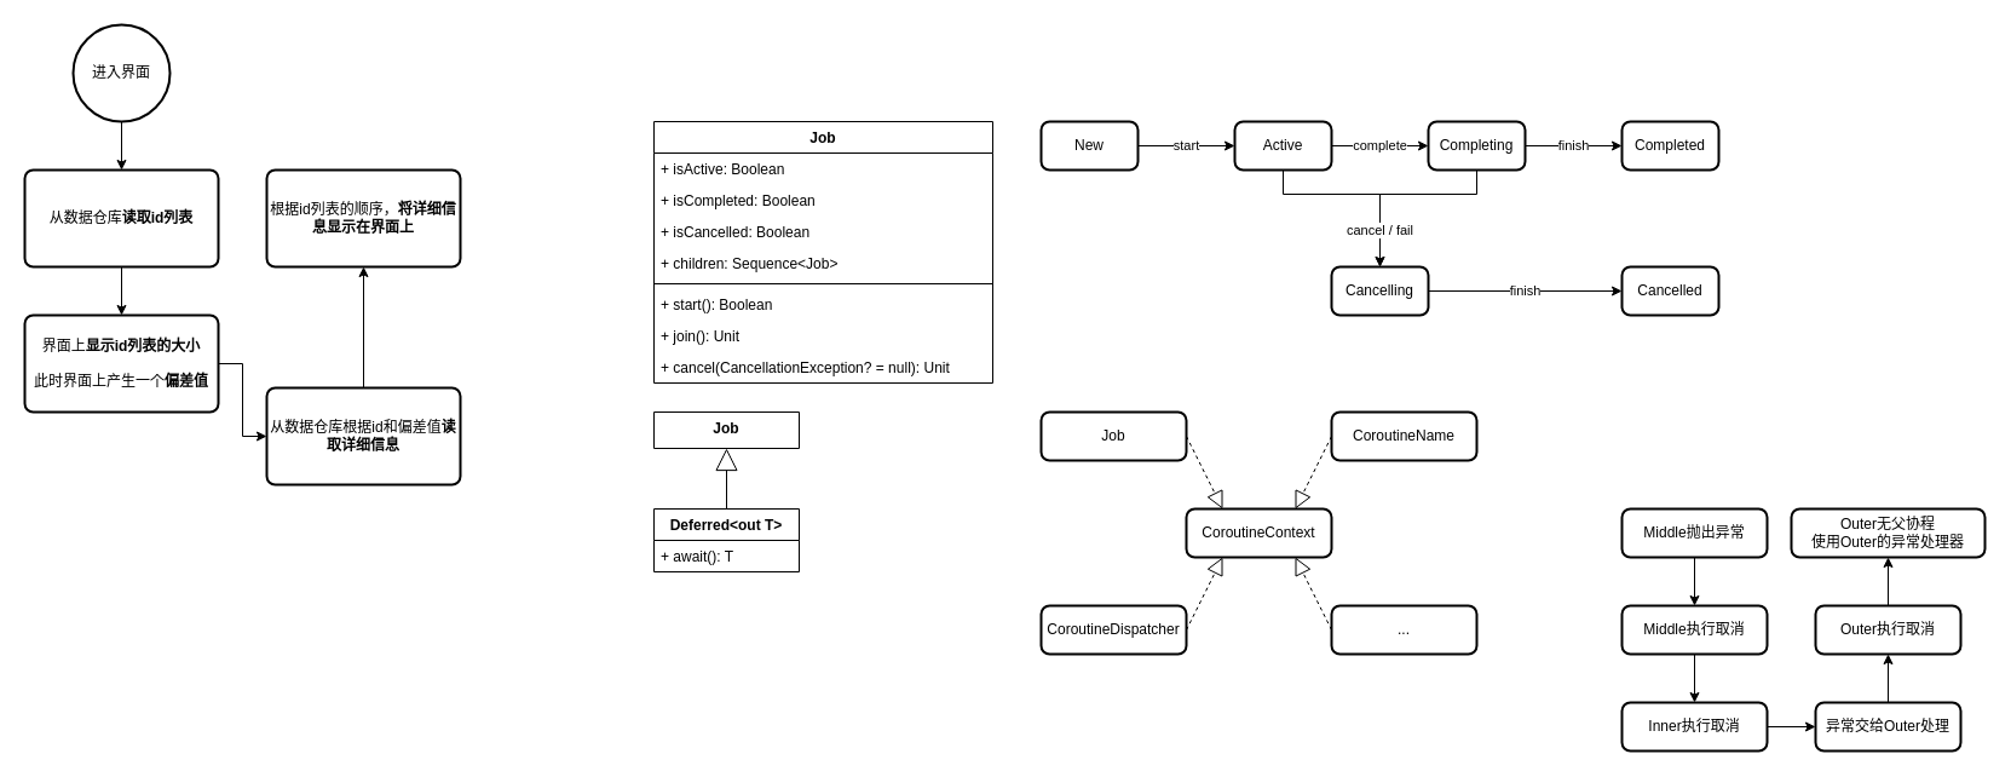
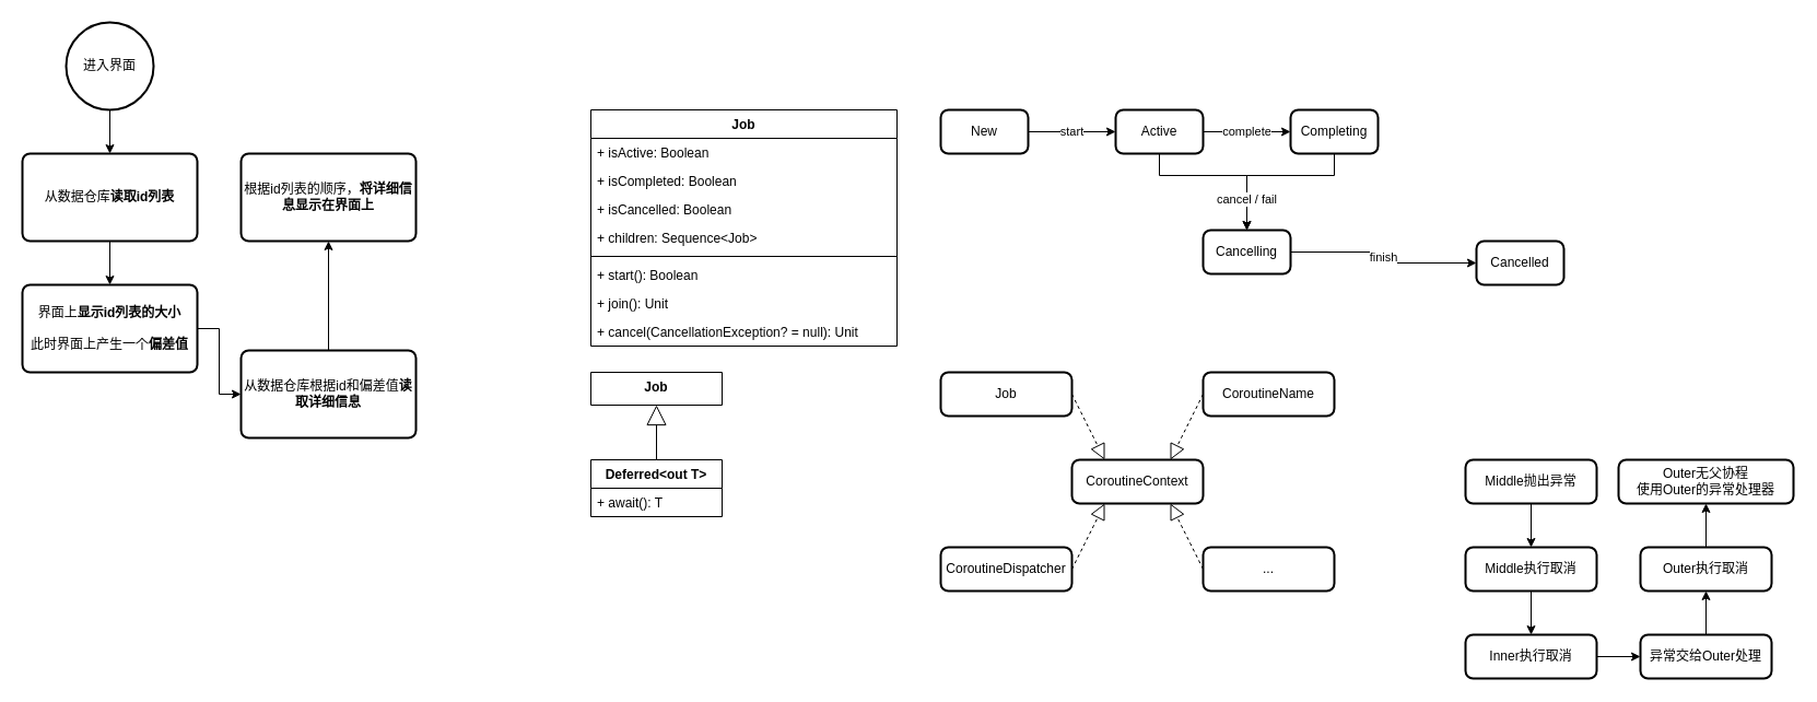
- <mxCell id="25" value="finish" style="edgeStyle=orthogonalEdgeStyle;rounded=0;orthogonalLoop=1;jettySize=auto;html=1;" edge="1" parent="1" source="27" target="28"><mxGeometry relative="1" as="geometry" /></mxCell>
- <mxCell id="28" value="Completed&lt;br&gt;" style="rounded=1;whiteSpace=wrap;html=1;absoluteArcSize=1;arcSize=14;strokeWidth=2;fillColor=none;" vertex="1" parent="1"><mxGeometry x="1340" y="100" width="80" height="40" as="geometry" /></mxCell>
- <mxCell id="30" value="Cancelling&lt;br&gt;" style="rounded=1;whiteSpace=wrap;html=1;absoluteArcSize=1;arcSize=14;strokeWidth=2;fillColor=none;" vertex="1" parent="1"><mxGeometry x="1100" y="220" width="80" height="40" as="geometry" /></mxCell>
+ <mxCell id="30" value="Cancelling&lt;br&gt;" style="rounded=1;whiteSpace=wrap;html=1;absoluteArcSize=1;arcSize=14;strokeWidth=2;fillColor=none;" vertex="1" parent="1"><mxGeometry x="1100" y="210" width="80" height="40" as="geometry" /></mxCell>
- <mxCell id="31" value="Cancelled&lt;br&gt;" style="rounded=1;whiteSpace=wrap;html=1;absoluteArcSize=1;arcSize=14;strokeWidth=2;fillColor=none;" vertex="1" parent="1"><mxGeometry x="1340" y="220" width="80" height="40" as="geometry" /></mxCell>
+ <mxCell id="31" value="Cancelled&lt;br&gt;" style="rounded=1;whiteSpace=wrap;html=1;absoluteArcSize=1;arcSize=14;strokeWidth=2;fillColor=none;" vertex="1" parent="1"><mxGeometry x="1350" y="220" width="80" height="40" as="geometry" /></mxCell>
